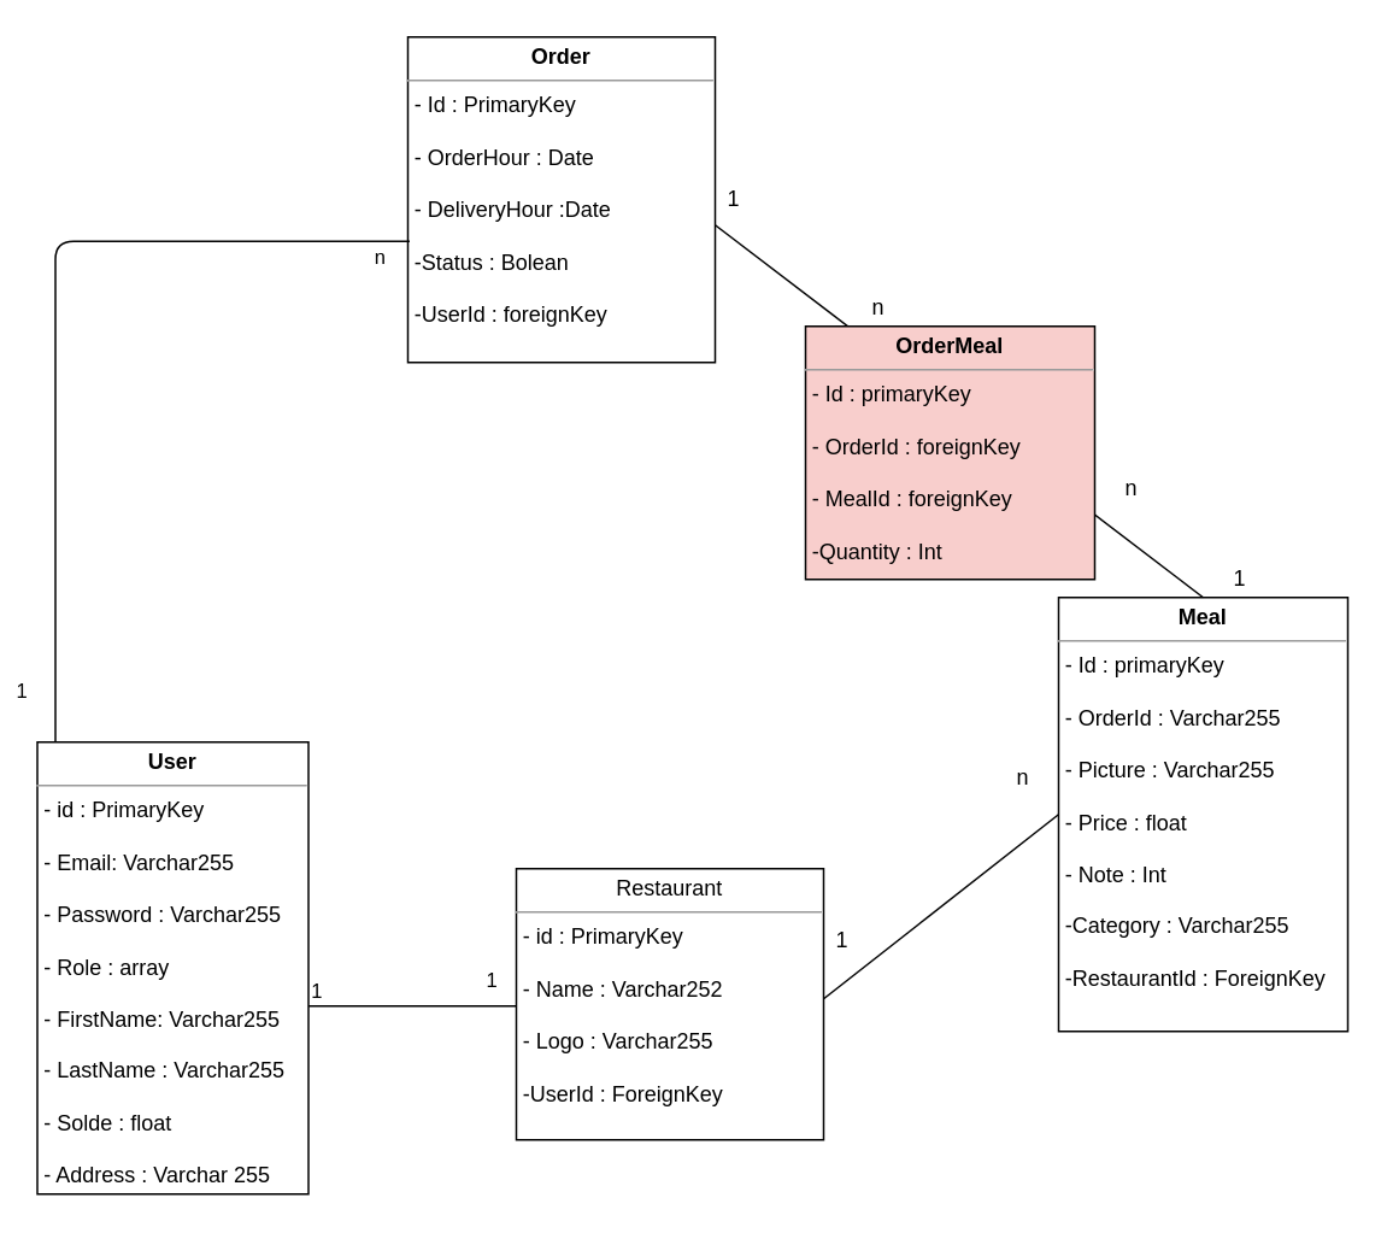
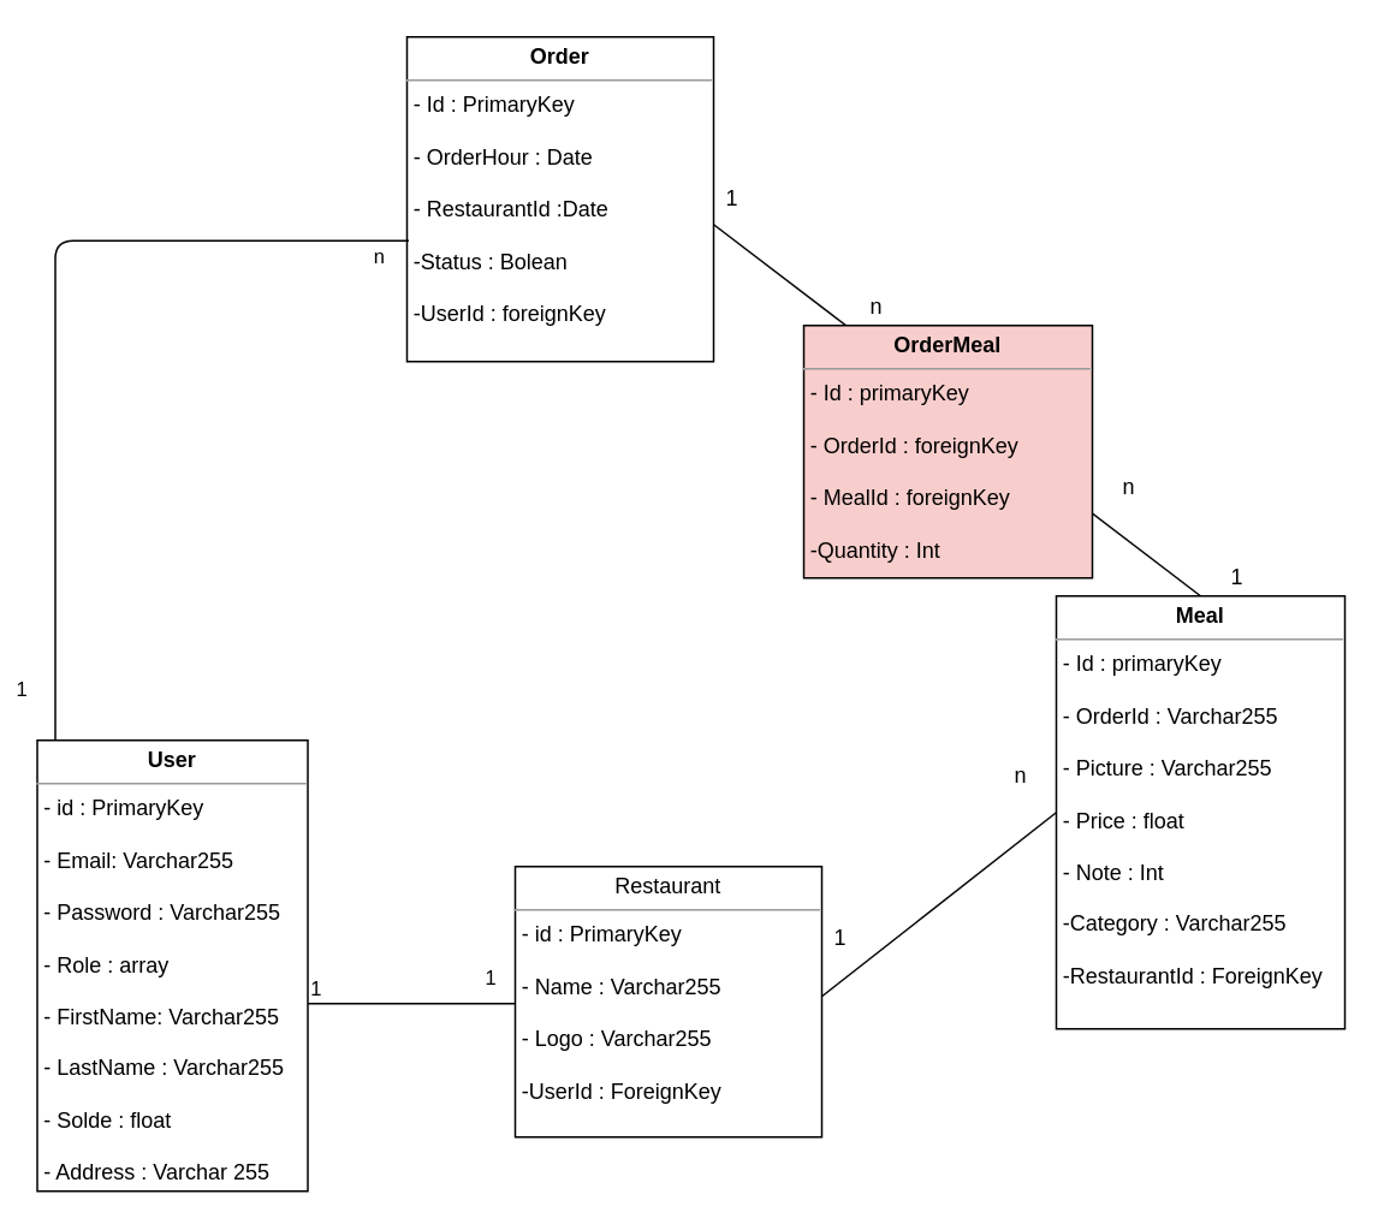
- <mxCell id="4" value="&lt;p style=&quot;margin: 0px ; margin-top: 4px ; text-align: center&quot;&gt;&lt;b&gt;Order&lt;/b&gt;&lt;/p&gt;&lt;hr size=&quot;1&quot;&gt;&lt;p style=&quot;margin: 0px ; margin-left: 4px&quot;&gt;- Id : PrimaryKey&amp;nbsp;&lt;/p&gt;&lt;p style=&quot;margin: 0px ; margin-left: 4px&quot;&gt;&lt;br&gt;&lt;/p&gt;&lt;p style=&quot;margin: 0px ; margin-left: 4px&quot;&gt;- OrderHour : Date&lt;/p&gt;&lt;p style=&quot;margin: 0px ; margin-left: 4px&quot;&gt;&lt;br&gt;&lt;/p&gt;&lt;p style=&quot;margin: 0px ; margin-left: 4px&quot;&gt;- DeliveryHour :Date&lt;/p&gt;&lt;p style=&quot;margin: 0px ; margin-left: 4px&quot;&gt;&lt;br&gt;&lt;/p&gt;&lt;p style=&quot;margin: 0px ; margin-left: 4px&quot;&gt;-Status : Bolean&amp;nbsp;&lt;/p&gt;&lt;p style=&quot;margin: 0px ; margin-left: 4px&quot;&gt;&lt;br&gt;&lt;/p&gt;&lt;p style=&quot;margin: 0px ; margin-left: 4px&quot;&gt;-UserId : foreignKey&lt;/p&gt;&lt;br&gt;&lt;p style=&quot;margin: 0px ; margin-left: 4px&quot;&gt;&lt;br&gt;&lt;/p&gt;" style="verticalAlign=top;align=left;overflow=fill;fontSize=12;fontFamily=Helvetica;html=1;" parent="1" vertex="1"><mxGeometry x="225" y="20" width="170" height="180" as="geometry" /></mxCell>
+ <mxCell id="4" value="&lt;p style=&quot;margin: 0px ; margin-top: 4px ; text-align: center&quot;&gt;&lt;b&gt;Order&lt;/b&gt;&lt;/p&gt;&lt;hr size=&quot;1&quot;&gt;&lt;p style=&quot;margin: 0px ; margin-left: 4px&quot;&gt;- Id : PrimaryKey&amp;nbsp;&lt;/p&gt;&lt;p style=&quot;margin: 0px ; margin-left: 4px&quot;&gt;&lt;br&gt;&lt;/p&gt;&lt;p style=&quot;margin: 0px ; margin-left: 4px&quot;&gt;- OrderHour : Date&lt;/p&gt;&lt;p style=&quot;margin: 0px ; margin-left: 4px&quot;&gt;&lt;br&gt;&lt;/p&gt;&lt;p style=&quot;margin: 0px ; margin-left: 4px&quot;&gt;- RestaurantId :Date&lt;/p&gt;&lt;p style=&quot;margin: 0px ; margin-left: 4px&quot;&gt;&lt;br&gt;&lt;/p&gt;&lt;p style=&quot;margin: 0px ; margin-left: 4px&quot;&gt;-Status : Bolean&amp;nbsp;&lt;/p&gt;&lt;p style=&quot;margin: 0px ; margin-left: 4px&quot;&gt;&lt;br&gt;&lt;/p&gt;&lt;p style=&quot;margin: 0px ; margin-left: 4px&quot;&gt;-UserId : foreignKey&lt;/p&gt;&lt;br&gt;&lt;p style=&quot;margin: 0px ; margin-left: 4px&quot;&gt;&lt;br&gt;&lt;/p&gt;" style="verticalAlign=top;align=left;overflow=fill;fontSize=12;fontFamily=Helvetica;html=1;" parent="1" vertex="1"><mxGeometry x="225" y="20" width="170" height="180" as="geometry" /></mxCell>
- <mxCell id="2" value="&lt;p style=&quot;margin: 0px ; margin-top: 4px ; text-align: center&quot;&gt;Restaurant&lt;/p&gt;&lt;hr size=&quot;1&quot;&gt;&lt;p style=&quot;margin: 0px ; margin-left: 4px&quot;&gt;- id : PrimaryKey&lt;/p&gt;&lt;p style=&quot;margin: 0px ; margin-left: 4px&quot;&gt;&lt;br&gt;&lt;/p&gt;&lt;p style=&quot;margin: 0px ; margin-left: 4px&quot;&gt;- Name : Varchar252&lt;/p&gt;&lt;p style=&quot;margin: 0px ; margin-left: 4px&quot;&gt;&lt;br&gt;&lt;/p&gt;&lt;p style=&quot;margin: 0px ; margin-left: 4px&quot;&gt;- Logo : Varchar255&lt;/p&gt;&lt;p style=&quot;margin: 0px ; margin-left: 4px&quot;&gt;&lt;br&gt;&lt;/p&gt;&lt;p style=&quot;margin: 0px ; margin-left: 4px&quot;&gt;-UserId : ForeignKey&lt;/p&gt;&lt;p style=&quot;margin: 0px ; margin-left: 4px&quot;&gt;&lt;br&gt;&lt;/p&gt;&lt;p style=&quot;margin: 0px ; margin-left: 4px&quot;&gt;&lt;br&gt;&lt;/p&gt;&lt;p style=&quot;margin: 0px ; margin-left: 4px&quot;&gt;&lt;br&gt;&lt;/p&gt;&lt;p style=&quot;margin: 0px ; margin-left: 4px&quot;&gt;&lt;br&gt;&lt;/p&gt;&lt;p style=&quot;margin: 0px ; margin-left: 4px&quot;&gt;&lt;br&gt;&lt;/p&gt;&lt;p style=&quot;margin: 0px ; margin-left: 4px&quot;&gt;&lt;br&gt;&lt;/p&gt;" style="verticalAlign=top;align=left;overflow=fill;fontSize=12;fontFamily=Helvetica;html=1;" parent="1" vertex="1"><mxGeometry x="285" y="480" width="170" height="150" as="geometry" /></mxCell>
+ <mxCell id="2" value="&lt;p style=&quot;margin: 0px ; margin-top: 4px ; text-align: center&quot;&gt;Restaurant&lt;/p&gt;&lt;hr size=&quot;1&quot;&gt;&lt;p style=&quot;margin: 0px ; margin-left: 4px&quot;&gt;- id : PrimaryKey&lt;/p&gt;&lt;p style=&quot;margin: 0px ; margin-left: 4px&quot;&gt;&lt;br&gt;&lt;/p&gt;&lt;p style=&quot;margin: 0px ; margin-left: 4px&quot;&gt;- Name : Varchar255&lt;/p&gt;&lt;p style=&quot;margin: 0px ; margin-left: 4px&quot;&gt;&lt;br&gt;&lt;/p&gt;&lt;p style=&quot;margin: 0px ; margin-left: 4px&quot;&gt;- Logo : Varchar255&lt;/p&gt;&lt;p style=&quot;margin: 0px ; margin-left: 4px&quot;&gt;&lt;br&gt;&lt;/p&gt;&lt;p style=&quot;margin: 0px ; margin-left: 4px&quot;&gt;-UserId : ForeignKey&lt;/p&gt;&lt;p style=&quot;margin: 0px ; margin-left: 4px&quot;&gt;&lt;br&gt;&lt;/p&gt;&lt;p style=&quot;margin: 0px ; margin-left: 4px&quot;&gt;&lt;br&gt;&lt;/p&gt;&lt;p style=&quot;margin: 0px ; margin-left: 4px&quot;&gt;&lt;br&gt;&lt;/p&gt;&lt;p style=&quot;margin: 0px ; margin-left: 4px&quot;&gt;&lt;br&gt;&lt;/p&gt;&lt;p style=&quot;margin: 0px ; margin-left: 4px&quot;&gt;&lt;br&gt;&lt;/p&gt;&lt;p style=&quot;margin: 0px ; margin-left: 4px&quot;&gt;&lt;br&gt;&lt;/p&gt;" style="verticalAlign=top;align=left;overflow=fill;fontSize=12;fontFamily=Helvetica;html=1;" parent="1" vertex="1"><mxGeometry x="285" y="480" width="170" height="150" as="geometry" /></mxCell>
